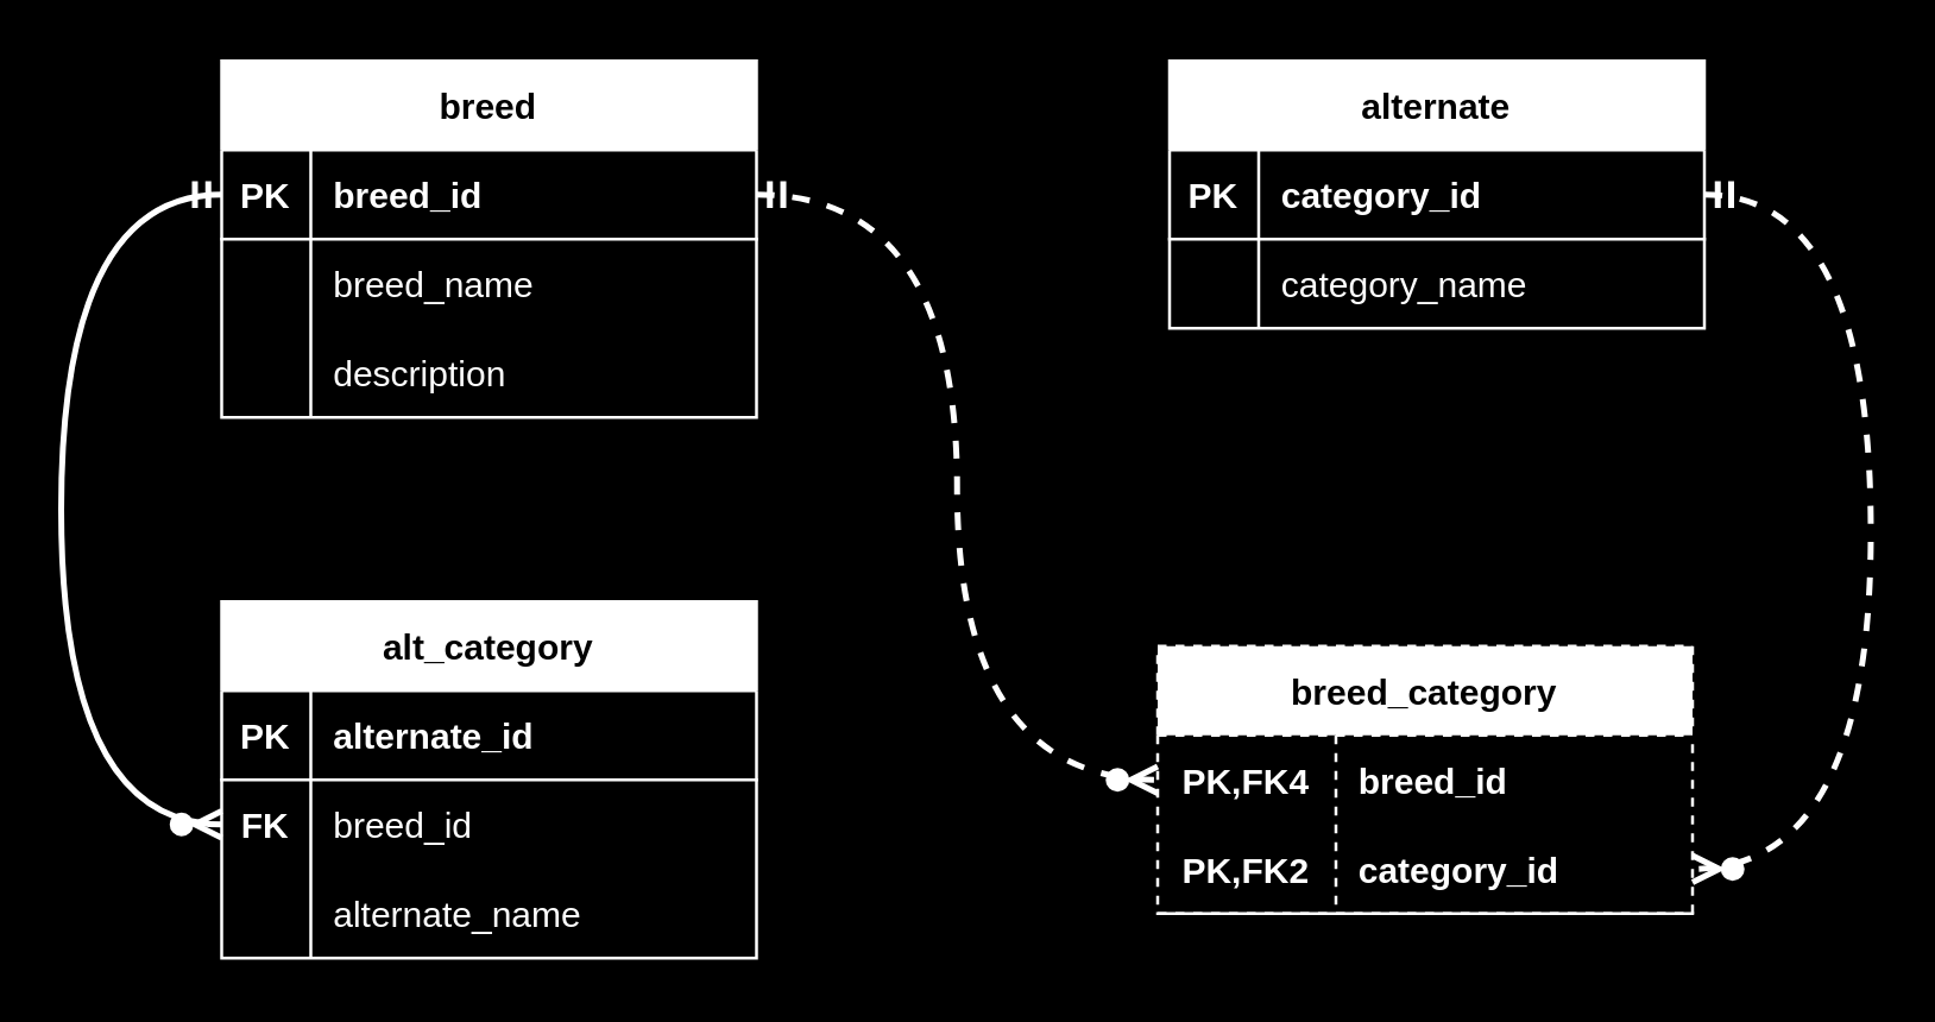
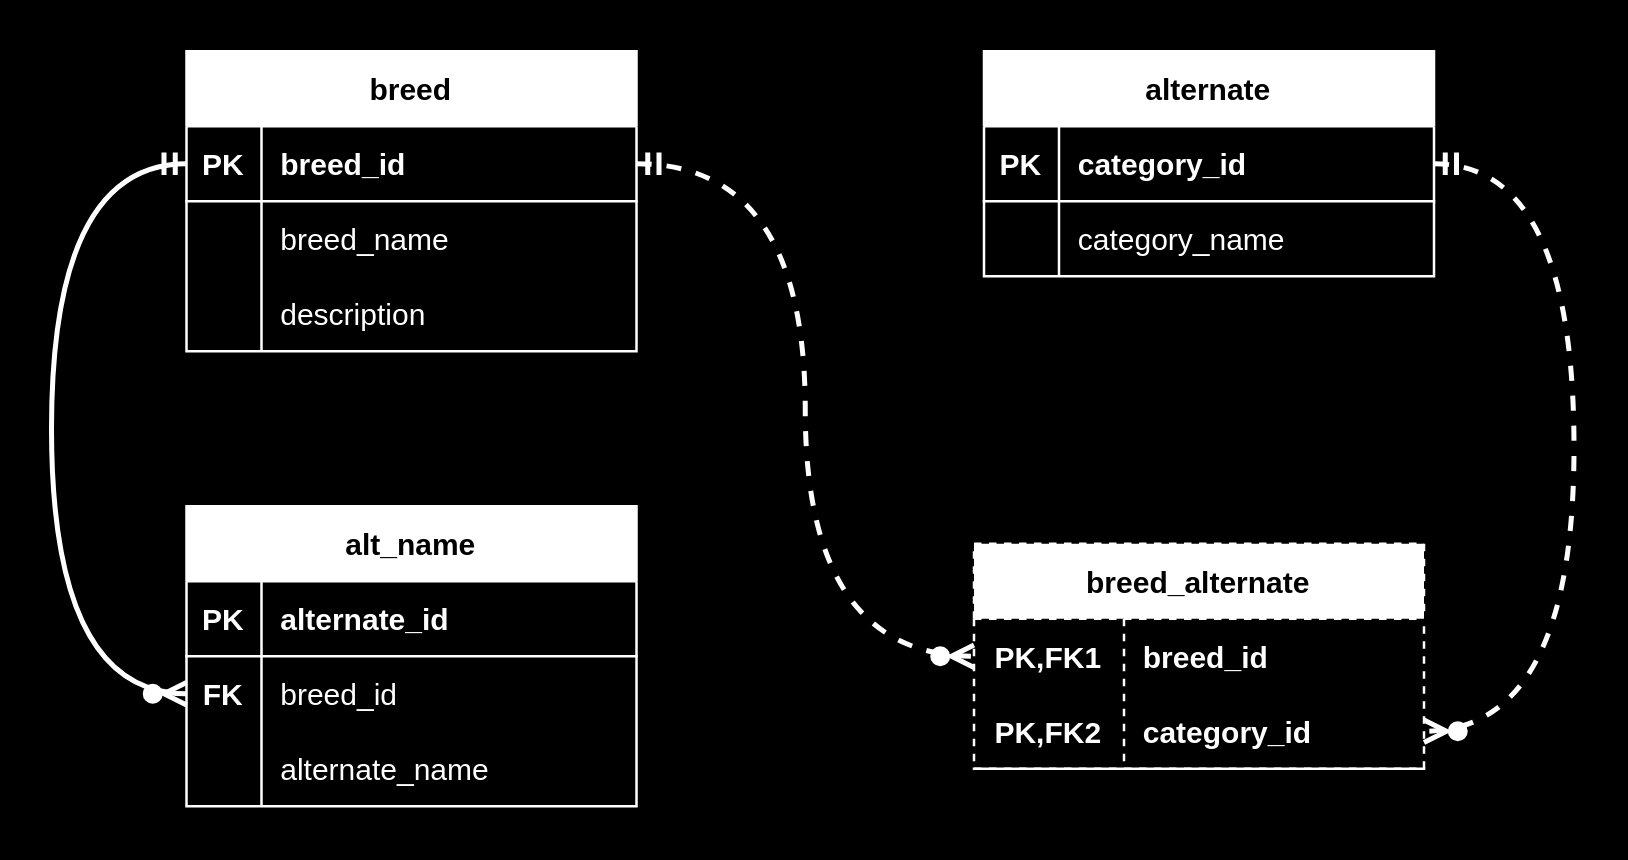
- <mxCell id="19" value="alt_category" style="shape=table;startSize=30;container=1;collapsible=1;childLayout=tableLayout;fixedRows=1;rowLines=0;fontStyle=1;align=center;resizeLast=1;strokeColor=#FFFFFF;fontColor=#000000;" vertex="1" parent="1"><mxGeometry x="74" y="202" width="180" height="120" as="geometry" /></mxCell>
+ <mxCell id="19" value="alt_name" style="shape=table;startSize=30;container=1;collapsible=1;childLayout=tableLayout;fixedRows=1;rowLines=0;fontStyle=1;align=center;resizeLast=1;strokeColor=#FFFFFF;fontColor=#000000;" vertex="1" parent="1"><mxGeometry x="74" y="202" width="180" height="120" as="geometry" /></mxCell>
- <mxCell id="29" value="breed_category" style="shape=table;startSize=30;container=1;collapsible=1;childLayout=tableLayout;fixedRows=1;rowLines=0;fontStyle=1;align=center;resizeLast=1;strokeColor=#FFFFFF;fontColor=#000000;dashed=1;" vertex="1" parent="1"><mxGeometry x="389" y="217" width="180" height="90" as="geometry" /></mxCell>
+ <mxCell id="29" value="breed_alternate" style="shape=table;startSize=30;container=1;collapsible=1;childLayout=tableLayout;fixedRows=1;rowLines=0;fontStyle=1;align=center;resizeLast=1;strokeColor=#FFFFFF;fontColor=#000000;dashed=1;" vertex="1" parent="1"><mxGeometry x="389" y="217" width="180" height="90" as="geometry" /></mxCell>
- <mxCell id="31" value="PK,FK4" style="shape=partialRectangle;connectable=0;fillColor=none;top=0;left=0;bottom=0;right=0;fontStyle=1;overflow=hidden;strokeColor=#FFFFFF;fontColor=#FFFFFF;" vertex="1" parent="30"><mxGeometry width="60" height="30" as="geometry"><mxRectangle width="60" height="30" as="alternateBounds" /></mxGeometry></mxCell>
+ <mxCell id="31" value="PK,FK1" style="shape=partialRectangle;connectable=0;fillColor=none;top=0;left=0;bottom=0;right=0;fontStyle=1;overflow=hidden;strokeColor=#FFFFFF;fontColor=#FFFFFF;" vertex="1" parent="30"><mxGeometry width="60" height="30" as="geometry"><mxRectangle width="60" height="30" as="alternateBounds" /></mxGeometry></mxCell>
